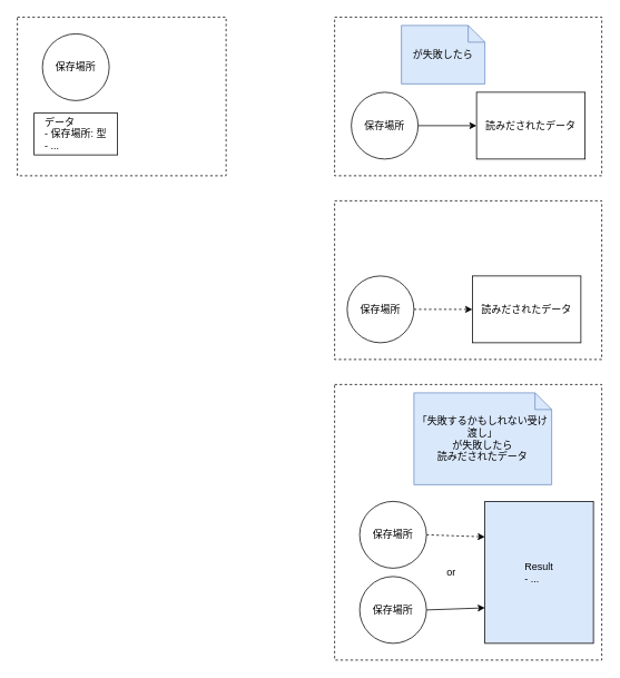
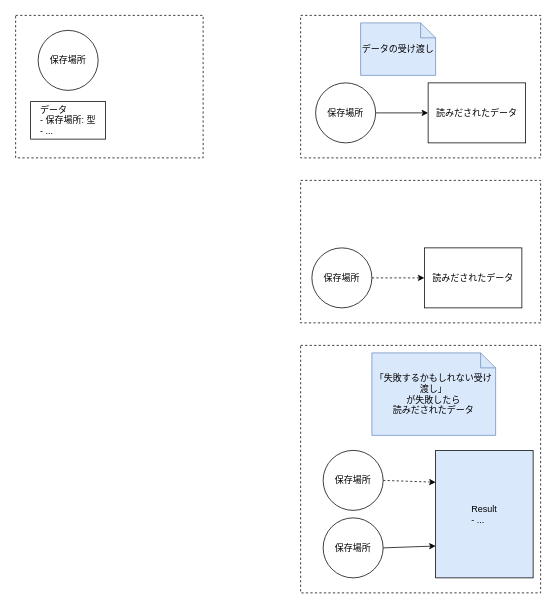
- <mxCell id="7" value="が失敗したら" style="shape=note;size=20;whiteSpace=wrap;html=1;fillColor=#dae8fc;strokeColor=#6c8ebf;" vertex="1" parent="1"><mxGeometry x="480" y="30" width="100" height="70" as="geometry" /></mxCell>
+ <mxCell id="7" value="データの受け渡し" style="shape=note;size=20;whiteSpace=wrap;html=1;fillColor=#dae8fc;strokeColor=#6c8ebf;" vertex="1" parent="1"><mxGeometry x="480" y="30" width="100" height="70" as="geometry" /></mxCell>
- <mxCell id="21" value="or" style="text;html=1;strokeColor=none;fillColor=none;align=center;verticalAlign=middle;whiteSpace=wrap;rounded=0;dashed=1;" vertex="1" parent="1"><mxGeometry x="520" y="675" width="40" height="20" as="geometry" /></mxCell>
